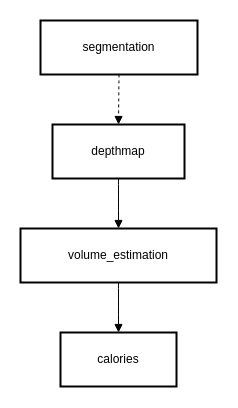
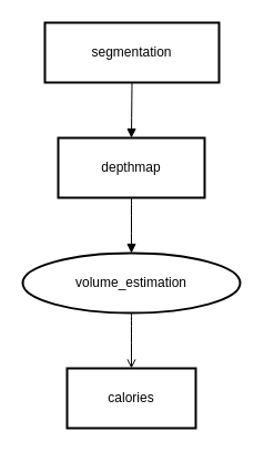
- <mxCell id="6" value="" style="curved=1;startArrow=none;endArrow=block;exitX=0.5;exitY=1;entryX=0.5;entryY=0;dashed=1;" edge="1" parent="1" source="2" target="3"><mxGeometry relative="1" as="geometry"><Array as="points" /></mxGeometry></mxCell>
+ <mxCell id="6" value="" style="curved=1;startArrow=none;endArrow=block;exitX=0.5;exitY=1;entryX=0.5;entryY=0;" edge="1" parent="1" source="2" target="3"><mxGeometry relative="1" as="geometry"><Array as="points" /></mxGeometry></mxCell>
- <mxCell id="4" value="volume_estimation" style="whiteSpace=wrap;strokeWidth=2;" vertex="1" parent="1"><mxGeometry x="20" y="228" width="196" height="54" as="geometry" /></mxCell>
+ <mxCell id="4" value="volume_estimation" style="ellipse;whiteSpace=wrap;strokeWidth=2;" vertex="1" parent="1"><mxGeometry x="20" y="228" width="196" height="54" as="geometry" /></mxCell>
- <mxCell id="8" value="" style="curved=1;startArrow=none;endArrow=block;exitX=0.5;exitY=1;entryX=0.5;entryY=0;" edge="1" parent="1" source="4" target="5"><mxGeometry relative="1" as="geometry"><Array as="points" /></mxGeometry></mxCell>
+ <mxCell id="8" value="" style="curved=1;startArrow=none;endArrow=open;exitX=0.5;exitY=1;entryX=0.5;entryY=0;" edge="1" parent="1" source="4" target="5"><mxGeometry relative="1" as="geometry"><Array as="points" /></mxGeometry></mxCell>
